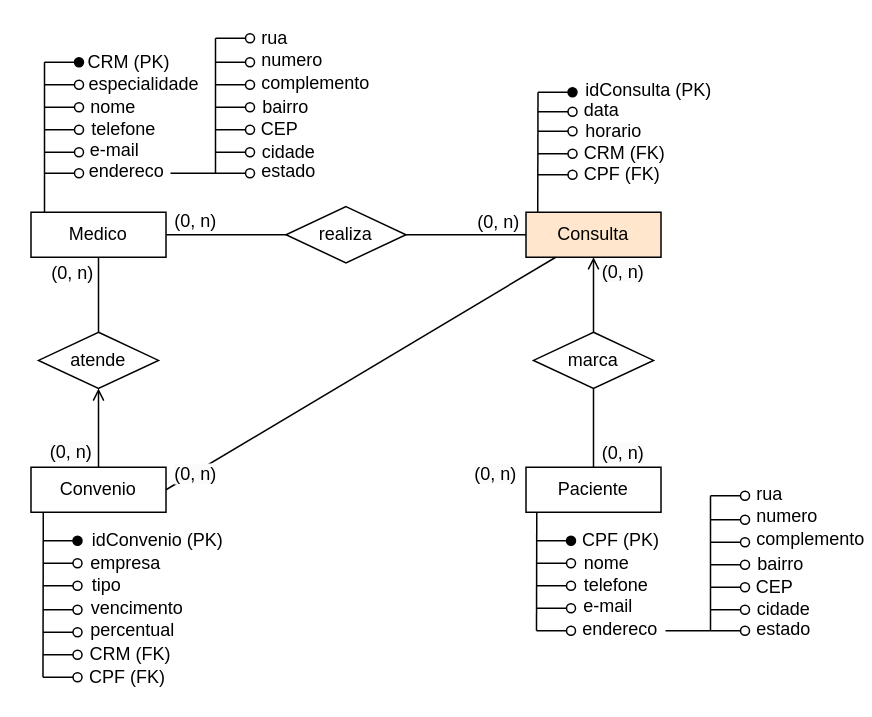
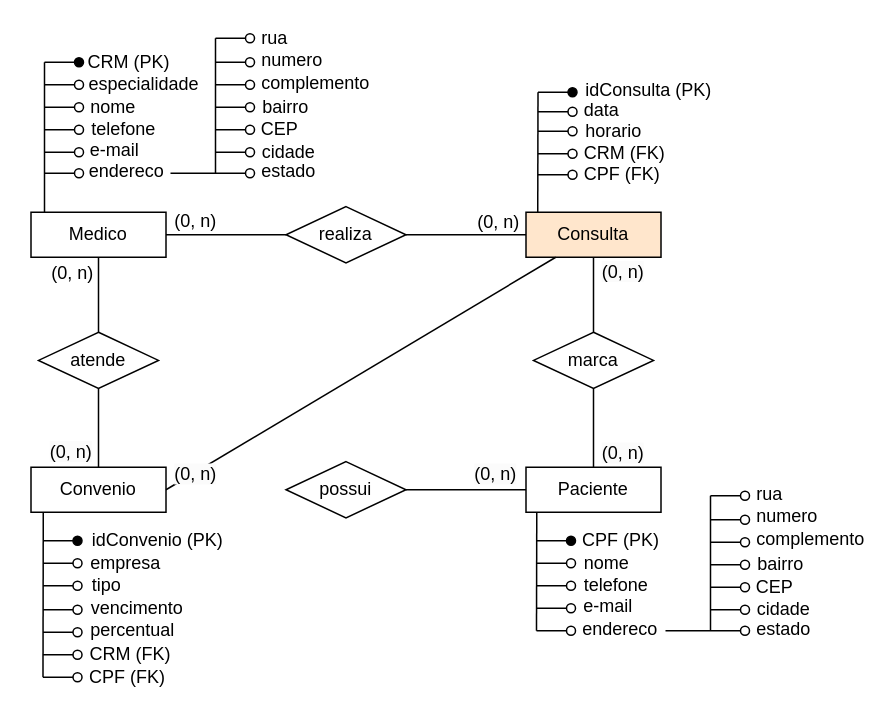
- <mxCell id="13" value="" style="endArrow=open;html=1;rounded=0;entryX=0.5;entryY=1;entryDx=0;entryDy=0;exitX=0.5;exitY=0;exitDx=0;exitDy=0;" edge="1" parent="1" source="12" target="3"><mxGeometry width="50" height="50" relative="1" as="geometry"><mxPoint x="290" y="301" as="sourcePoint" /><mxPoint x="340" y="251" as="targetPoint" /></mxGeometry></mxCell>
+ <mxCell id="13" value="" style="endArrow=none;html=1;rounded=0;entryX=0.5;entryY=1;entryDx=0;entryDy=0;exitX=0.5;exitY=0;exitDx=0;exitDy=0;" edge="1" parent="1" source="12" target="3"><mxGeometry width="50" height="50" relative="1" as="geometry"><mxPoint x="290" y="301" as="sourcePoint" /><mxPoint x="340" y="251" as="targetPoint" /></mxGeometry></mxCell>
- <mxCell id="11" value="" style="endArrow=open;html=1;rounded=0;exitX=0.5;exitY=0;exitDx=0;exitDy=0;entryX=0.5;entryY=1;entryDx=0;entryDy=0;" edge="1" parent="1" source="5" target="10"><mxGeometry width="50" height="50" relative="1" as="geometry"><mxPoint x="290" y="301" as="sourcePoint" /><mxPoint x="340" y="251" as="targetPoint" /></mxGeometry></mxCell>
+ <mxCell id="11" value="" style="endArrow=none;html=1;rounded=0;exitX=0.5;exitY=0;exitDx=0;exitDy=0;entryX=0.5;entryY=1;entryDx=0;entryDy=0;" edge="1" parent="1" source="5" target="10"><mxGeometry width="50" height="50" relative="1" as="geometry"><mxPoint x="290" y="301" as="sourcePoint" /><mxPoint x="340" y="251" as="targetPoint" /></mxGeometry></mxCell>
+ <mxCell id="15" value="possui" style="rhombus;whiteSpace=wrap;html=1;" vertex="1" parent="1"><mxGeometry x="190" y="307.25" width="80" height="37.5" as="geometry" /></mxCell>
+ <mxCell id="17" value="" style="endArrow=none;html=1;rounded=0;exitX=1;exitY=0.5;exitDx=0;exitDy=0;entryX=0;entryY=0.5;entryDx=0;entryDy=0;" edge="1" parent="1" source="15" target="4"><mxGeometry width="50" height="50" relative="1" as="geometry"><mxPoint x="290" y="301" as="sourcePoint" /><mxPoint x="340" y="251" as="targetPoint" /></mxGeometry></mxCell>
